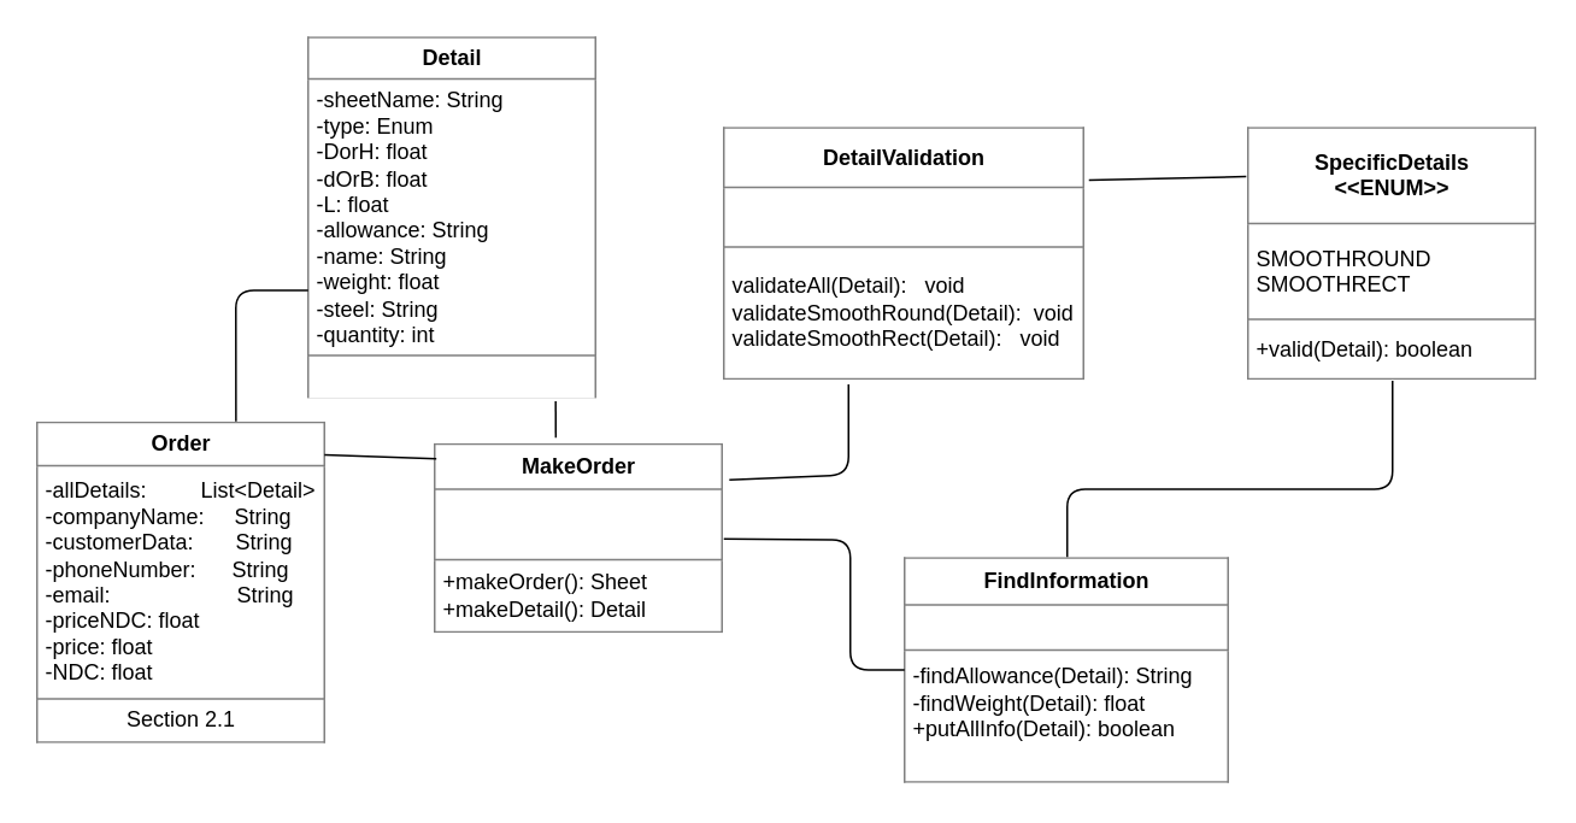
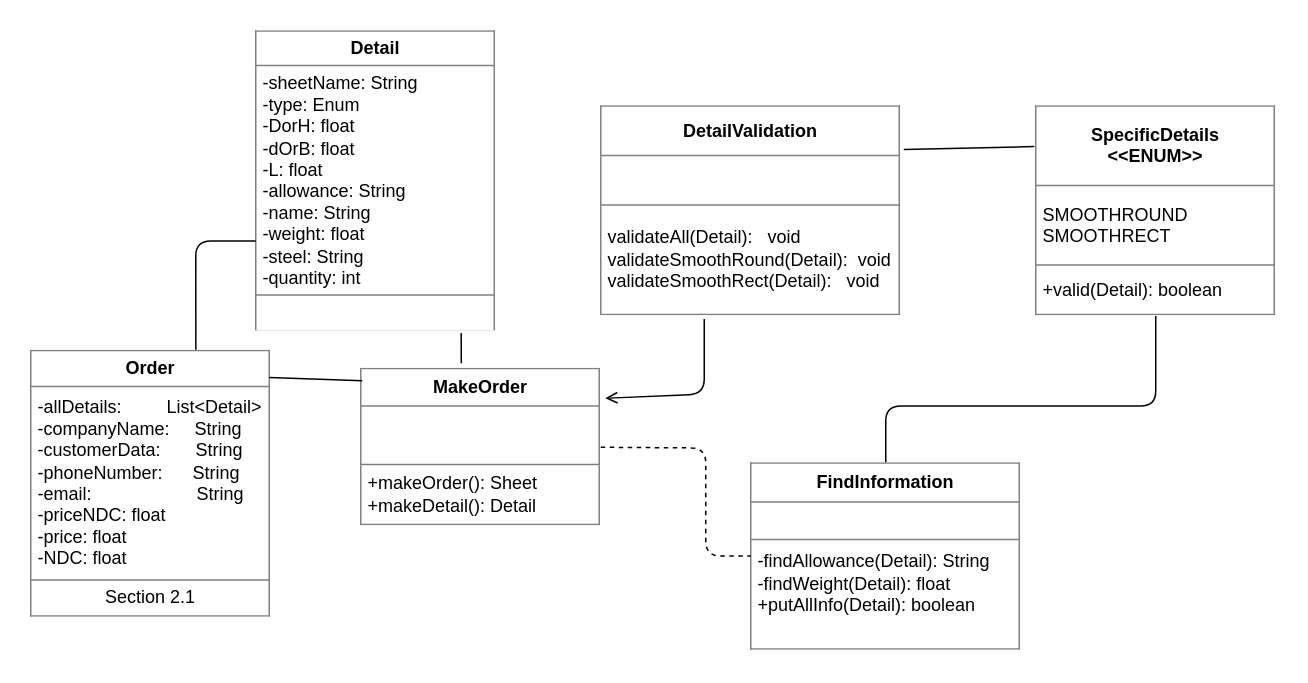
- <mxCell id="8" value="" style="endArrow=none;html=1;entryX=1.019;entryY=0.189;entryDx=0;entryDy=0;entryPerimeter=0;exitX=0.345;exitY=1.014;exitDx=0;exitDy=0;exitPerimeter=0;" edge="1" parent="1" source="5" target="2"><mxGeometry width="50" height="50" relative="1" as="geometry"><mxPoint x="421.92" y="240.96" as="sourcePoint" /><mxPoint x="360" y="245" as="targetPoint" /><Array as="points"><mxPoint x="469" y="262" /></Array></mxGeometry></mxCell>
+ <mxCell id="8" value="" style="endArrow=open;html=1;entryX=1.019;entryY=0.189;entryDx=0;entryDy=0;entryPerimeter=0;exitX=0.345;exitY=1.014;exitDx=0;exitDy=0;exitPerimeter=0;" edge="1" parent="1" source="5" target="2"><mxGeometry width="50" height="50" relative="1" as="geometry"><mxPoint x="421.92" y="240.96" as="sourcePoint" /><mxPoint x="360" y="245" as="targetPoint" /><Array as="points"><mxPoint x="469" y="262" /></Array></mxGeometry></mxCell>
- <mxCell id="13" value="" style="endArrow=none;html=1;exitX=1;exitY=0.5;exitDx=0;exitDy=0;entryX=0;entryY=0.5;entryDx=0;entryDy=0;" edge="1" parent="1" source="2" target="12"><mxGeometry width="50" height="50" relative="1" as="geometry"><mxPoint x="400" y="340" as="sourcePoint" /><mxPoint x="450" y="290" as="targetPoint" /><Array as="points"><mxPoint x="470" y="298" /><mxPoint x="470" y="370" /></Array></mxGeometry></mxCell>
+ <mxCell id="13" value="" style="endArrow=none;html=1;exitX=1;exitY=0.5;exitDx=0;exitDy=0;entryX=0;entryY=0.5;entryDx=0;entryDy=0;dashed=1;" edge="1" parent="1" source="2" target="12"><mxGeometry width="50" height="50" relative="1" as="geometry"><mxPoint x="400" y="340" as="sourcePoint" /><mxPoint x="450" y="290" as="targetPoint" /><Array as="points"><mxPoint x="470" y="298" /><mxPoint x="470" y="370" /></Array></mxGeometry></mxCell>
